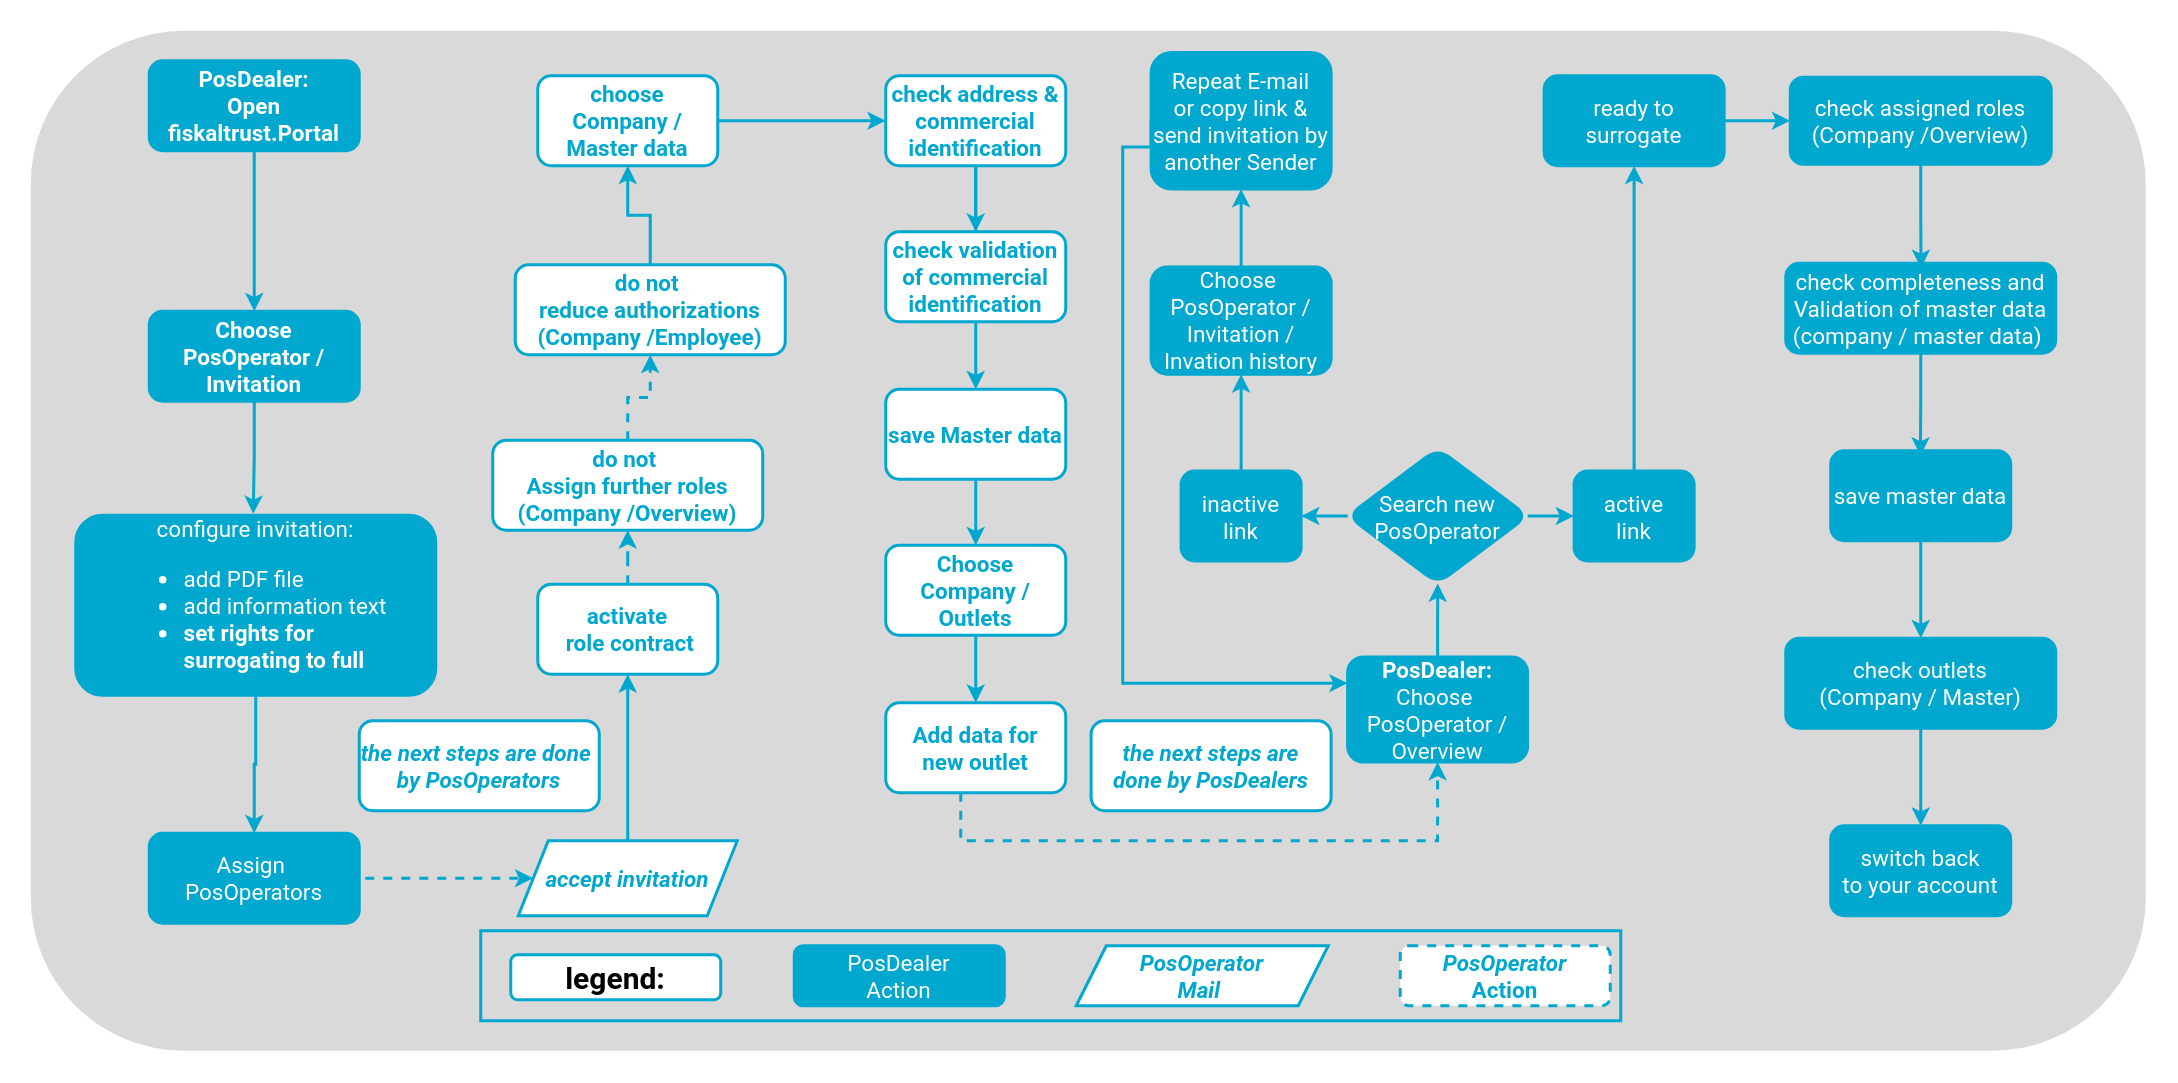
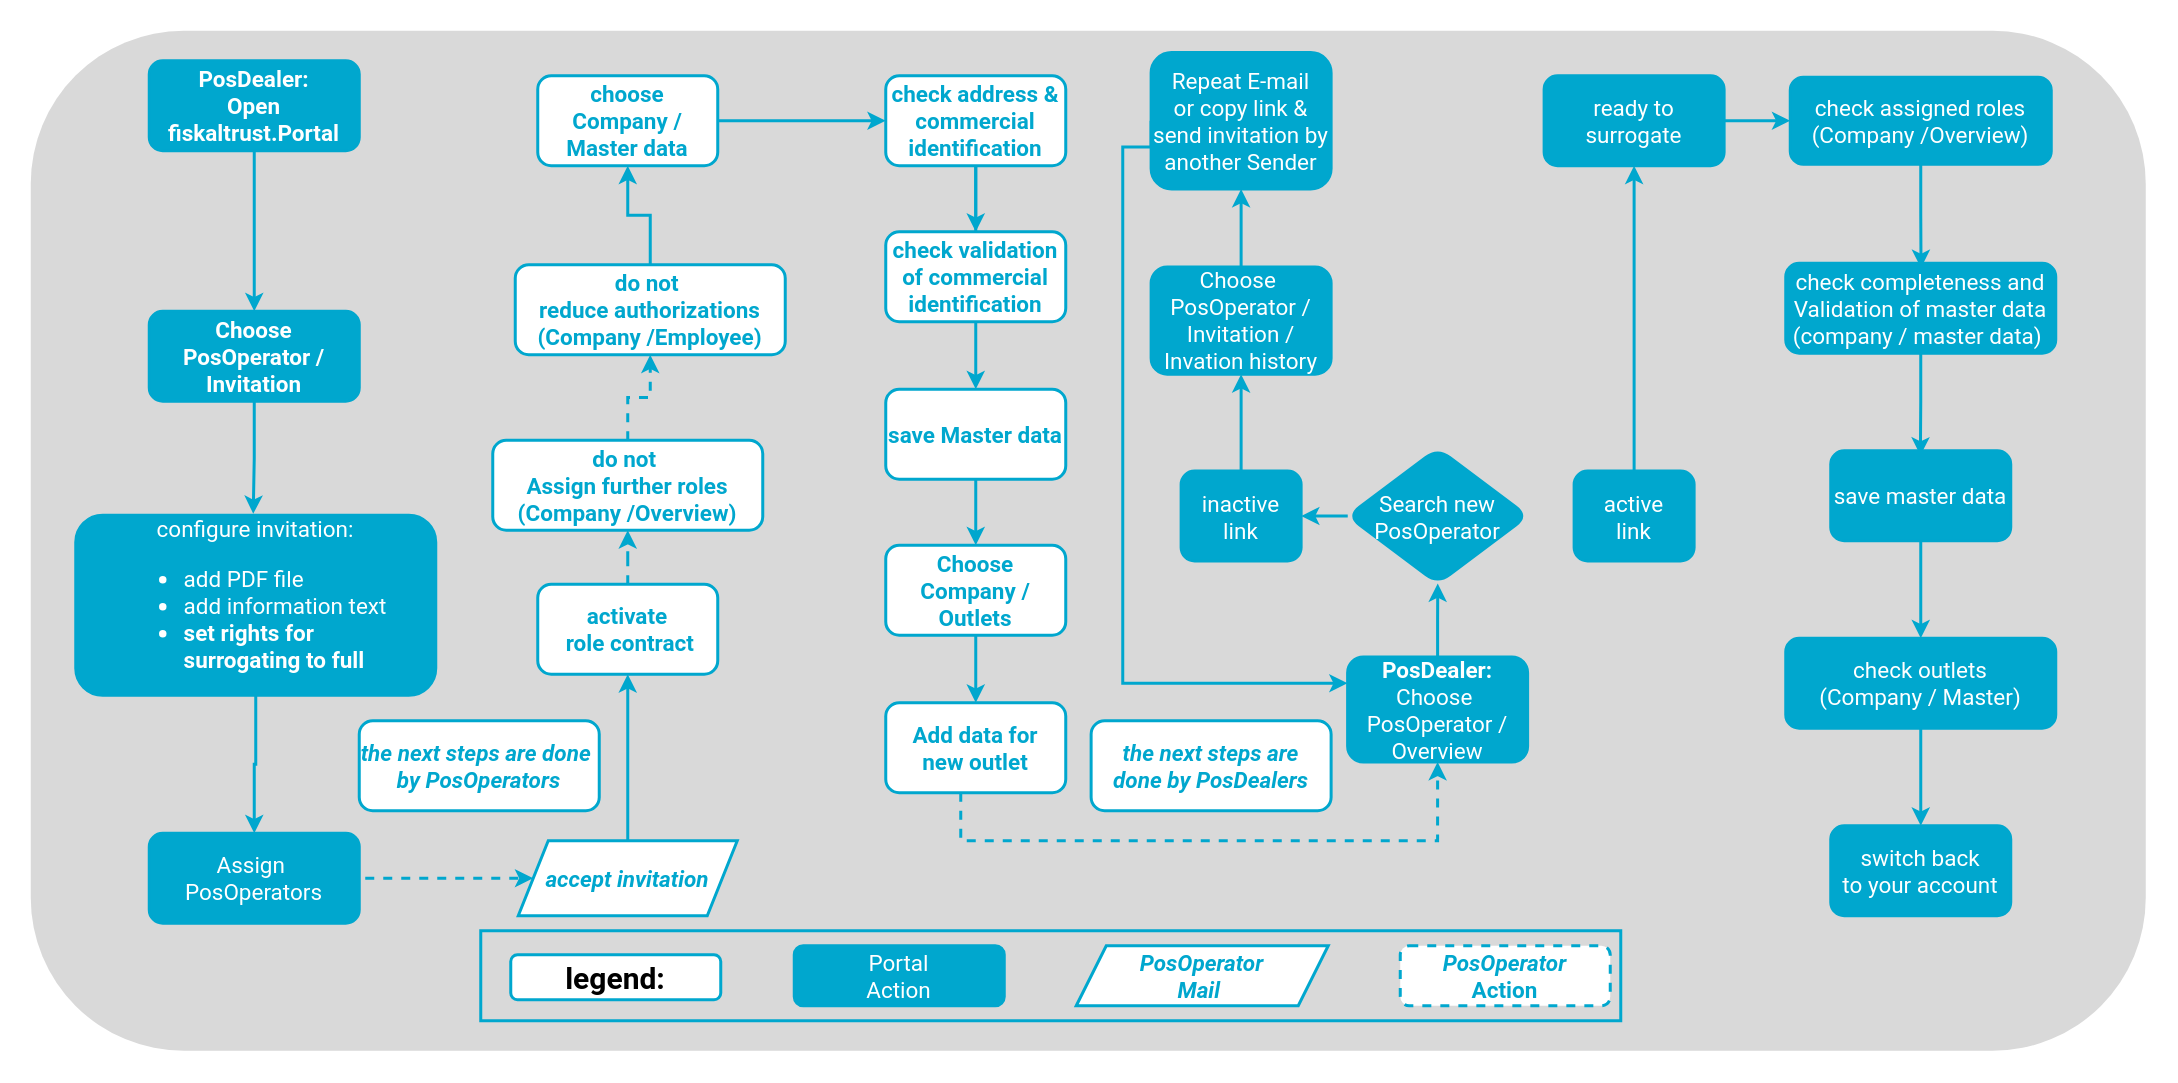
- <mxCell id="59" value="" style="edgeStyle=orthogonalEdgeStyle;rounded=0;orthogonalLoop=1;jettySize=auto;html=1;strokeColor=#00A7CE;fontColor=#00A7CE;strokeWidth=2;" edge="1" parent="1" source="61" target="55"><mxGeometry relative="1" as="geometry" /></mxCell>
- <mxCell id="43" value="&lt;span style=&quot;font-size: 15px&quot;&gt;PosDealer&lt;br&gt;Action&lt;/span&gt;" style="whiteSpace=wrap;html=1;rounded=1;fontFamily=Roboto;fontSize=15;fontColor=#FFFFFF;strokeColor=#00A7CE;fillColor=#00A7CE;strokeWidth=2;" vertex="1" parent="41"><mxGeometry x="209" y="10" width="140" height="40" as="geometry" /></mxCell>
+ <mxCell id="43" value="&lt;span style=&quot;font-size: 15px&quot;&gt;Portal&lt;br&gt;Action&lt;/span&gt;" style="whiteSpace=wrap;html=1;rounded=1;fontFamily=Roboto;fontSize=15;fontColor=#FFFFFF;strokeColor=#00A7CE;fillColor=#00A7CE;strokeWidth=2;" vertex="1" parent="41"><mxGeometry x="209" y="10" width="140" height="40" as="geometry" /></mxCell>
